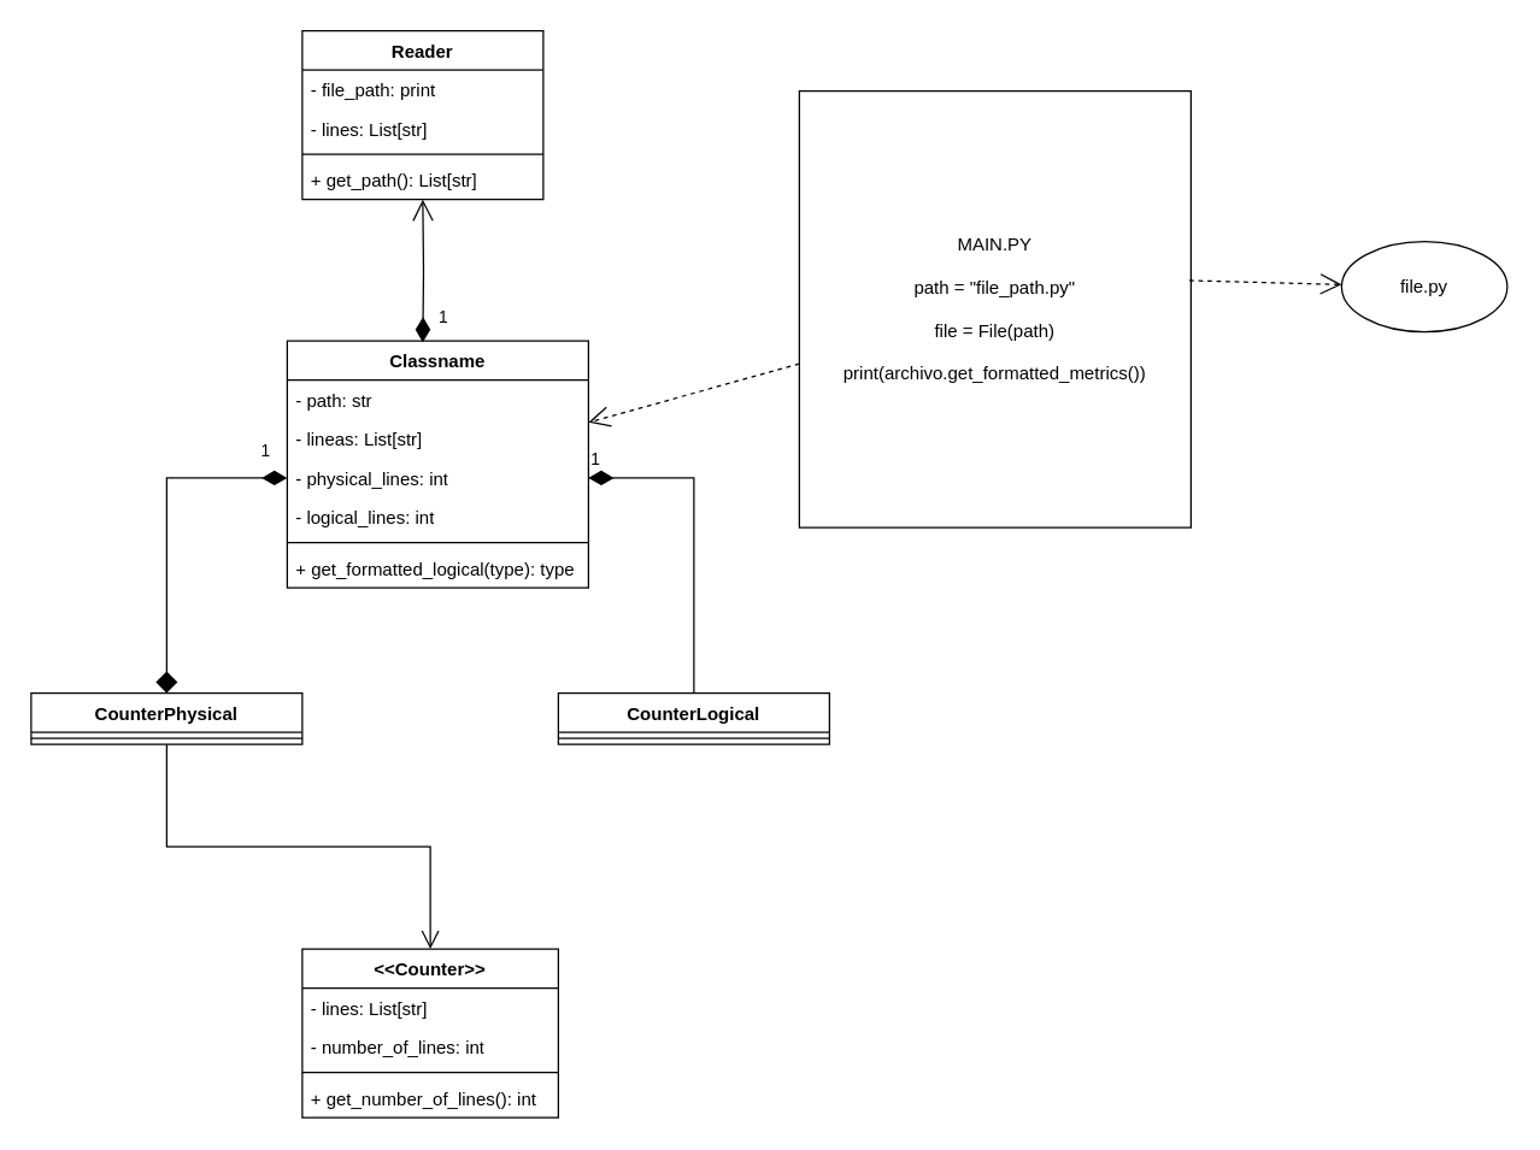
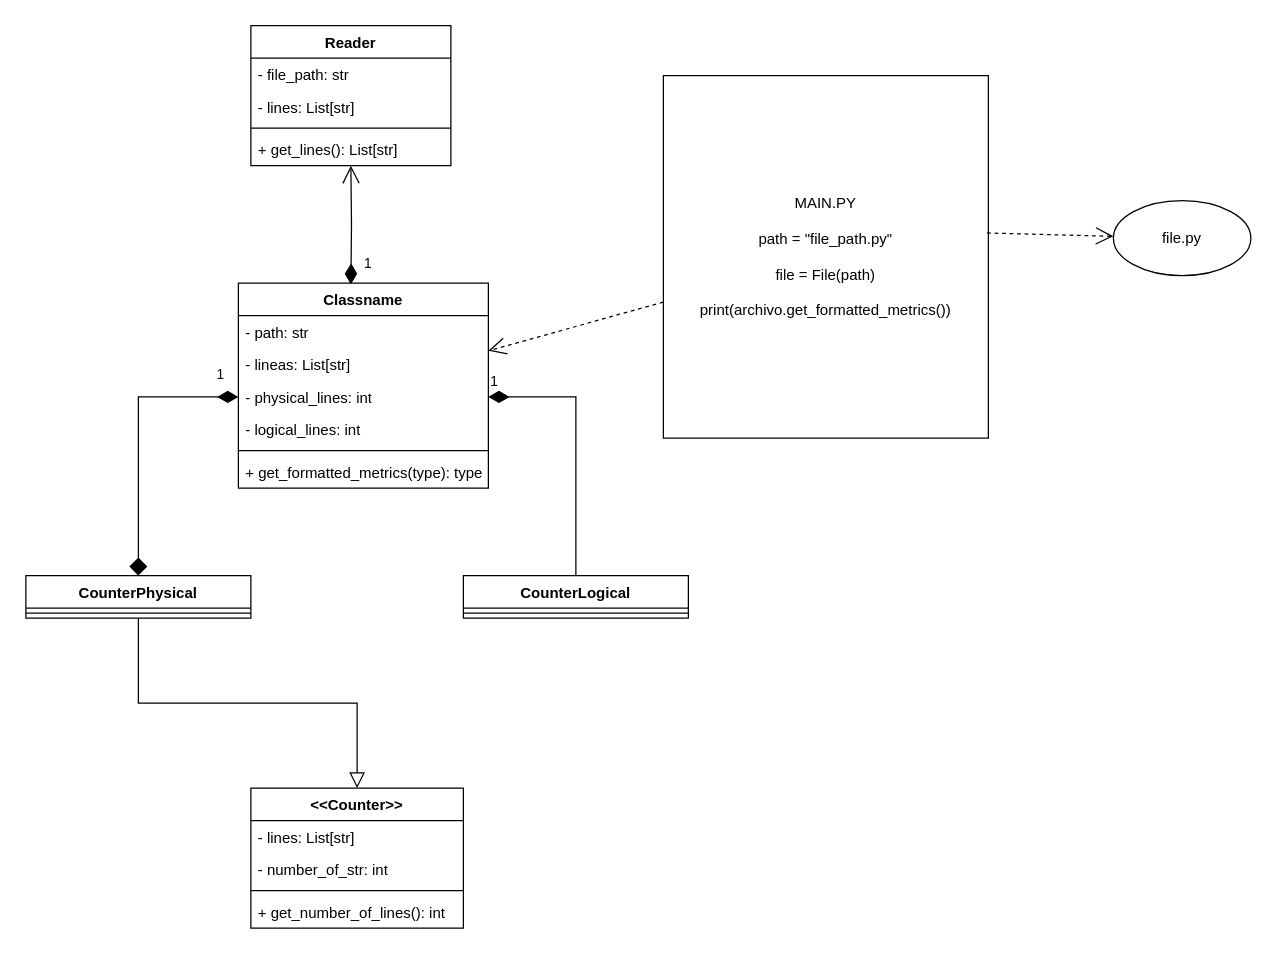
- <mxCell id="27" value="- file_path: print" style="text;strokeColor=none;fillColor=none;align=left;verticalAlign=top;spacingLeft=4;spacingRight=4;overflow=hidden;rotatable=0;points=[[0,0.5],[1,0.5]];portConstraint=eastwest;whiteSpace=wrap;html=1;" vertex="1" parent="26"><mxGeometry y="26" width="160" height="26" as="geometry" /></mxCell>
+ <mxCell id="27" value="- file_path: str" style="text;strokeColor=none;fillColor=none;align=left;verticalAlign=top;spacingLeft=4;spacingRight=4;overflow=hidden;rotatable=0;points=[[0,0.5],[1,0.5]];portConstraint=eastwest;whiteSpace=wrap;html=1;" vertex="1" parent="26"><mxGeometry y="26" width="160" height="26" as="geometry" /></mxCell>
- <mxCell id="30" value="+ get_path(): List[str]" style="text;strokeColor=none;fillColor=none;align=left;verticalAlign=top;spacingLeft=4;spacingRight=4;overflow=hidden;rotatable=0;points=[[0,0.5],[1,0.5]];portConstraint=eastwest;whiteSpace=wrap;html=1;" vertex="1" parent="26"><mxGeometry y="86" width="160" height="26" as="geometry" /></mxCell>
+ <mxCell id="30" value="+ get_lines(): List[str]" style="text;strokeColor=none;fillColor=none;align=left;verticalAlign=top;spacingLeft=4;spacingRight=4;overflow=hidden;rotatable=0;points=[[0,0.5],[1,0.5]];portConstraint=eastwest;whiteSpace=wrap;html=1;" vertex="1" parent="26"><mxGeometry y="86" width="160" height="26" as="geometry" /></mxCell>
- <mxCell id="25" value="+ get_formatted_logical(type): type" style="text;strokeColor=none;fillColor=none;align=left;verticalAlign=top;spacingLeft=4;spacingRight=4;overflow=hidden;rotatable=0;points=[[0,0.5],[1,0.5]];portConstraint=eastwest;whiteSpace=wrap;html=1;" vertex="1" parent="18"><mxGeometry y="138" width="200" height="26" as="geometry" /></mxCell>
+ <mxCell id="25" value="+ get_formatted_metrics(type): type" style="text;strokeColor=none;fillColor=none;align=left;verticalAlign=top;spacingLeft=4;spacingRight=4;overflow=hidden;rotatable=0;points=[[0,0.5],[1,0.5]];portConstraint=eastwest;whiteSpace=wrap;html=1;" vertex="1" parent="18"><mxGeometry y="138" width="200" height="26" as="geometry" /></mxCell>
- <mxCell id="2" value="" style="endArrow=open;endSize=10;endFill=0;shadow=0;strokeWidth=1;rounded=0;curved=0;edgeStyle=elbowEdgeStyle;elbow=vertical;entryX=0.5;entryY=0;entryDx=0;entryDy=0;" parent="1" source="11" target="13" edge="1"><mxGeometry width="160" relative="1" as="geometry"><mxPoint x="125" y="586" as="sourcePoint" /><mxPoint x="280" y="700" as="targetPoint" /></mxGeometry></mxCell>
+ <mxCell id="2" value="" style="endArrow=block;endSize=10;endFill=0;shadow=0;strokeWidth=1;rounded=0;curved=0;edgeStyle=elbowEdgeStyle;elbow=vertical;entryX=0.5;entryY=0;entryDx=0;entryDy=0;" parent="1" source="11" target="13" edge="1"><mxGeometry width="160" relative="1" as="geometry"><mxPoint x="125" y="586" as="sourcePoint" /><mxPoint x="280" y="700" as="targetPoint" /></mxGeometry></mxCell>
- <mxCell id="15" value="- number_of_lines: int" style="text;strokeColor=none;fillColor=none;align=left;verticalAlign=top;spacingLeft=4;spacingRight=4;overflow=hidden;rotatable=0;points=[[0,0.5],[1,0.5]];portConstraint=eastwest;whiteSpace=wrap;html=1;" vertex="1" parent="13"><mxGeometry y="52" width="170" height="26" as="geometry" /></mxCell>
+ <mxCell id="15" value="- number_of_str: int" style="text;strokeColor=none;fillColor=none;align=left;verticalAlign=top;spacingLeft=4;spacingRight=4;overflow=hidden;rotatable=0;points=[[0,0.5],[1,0.5]];portConstraint=eastwest;whiteSpace=wrap;html=1;" vertex="1" parent="13"><mxGeometry y="52" width="170" height="26" as="geometry" /></mxCell>
